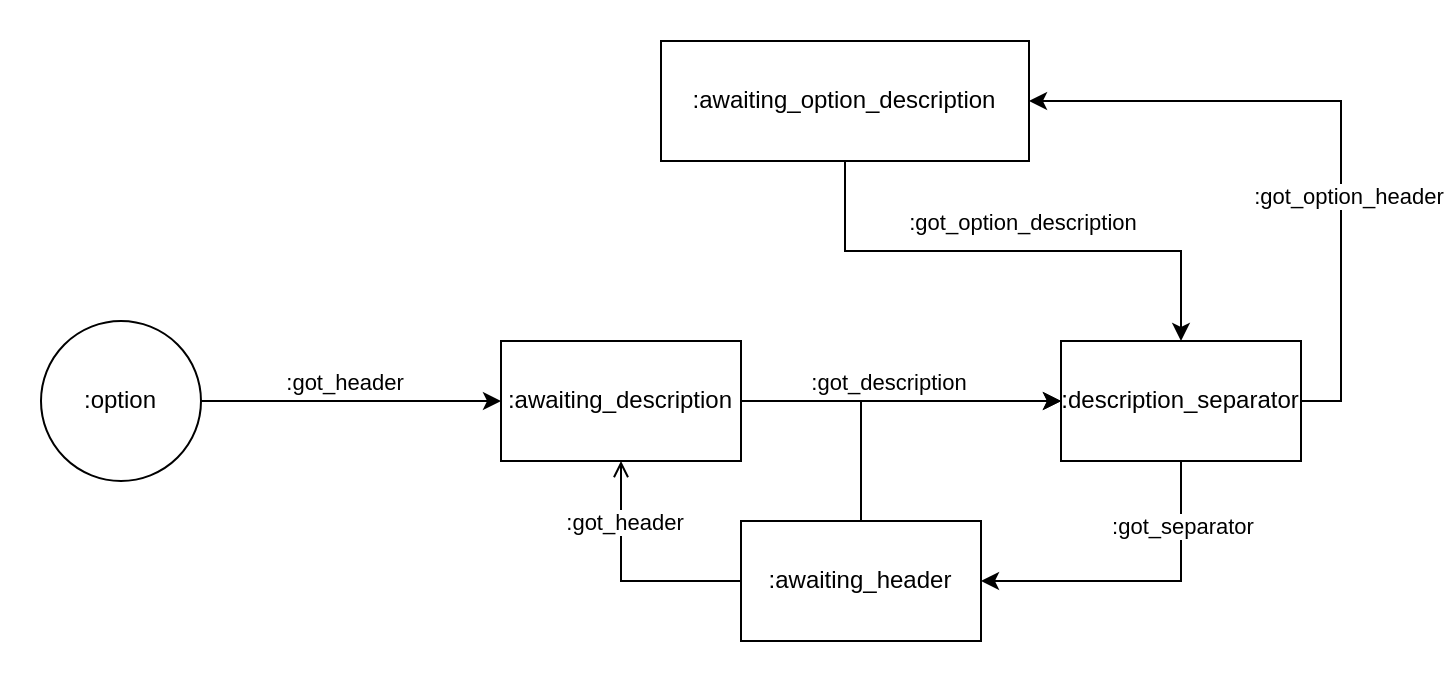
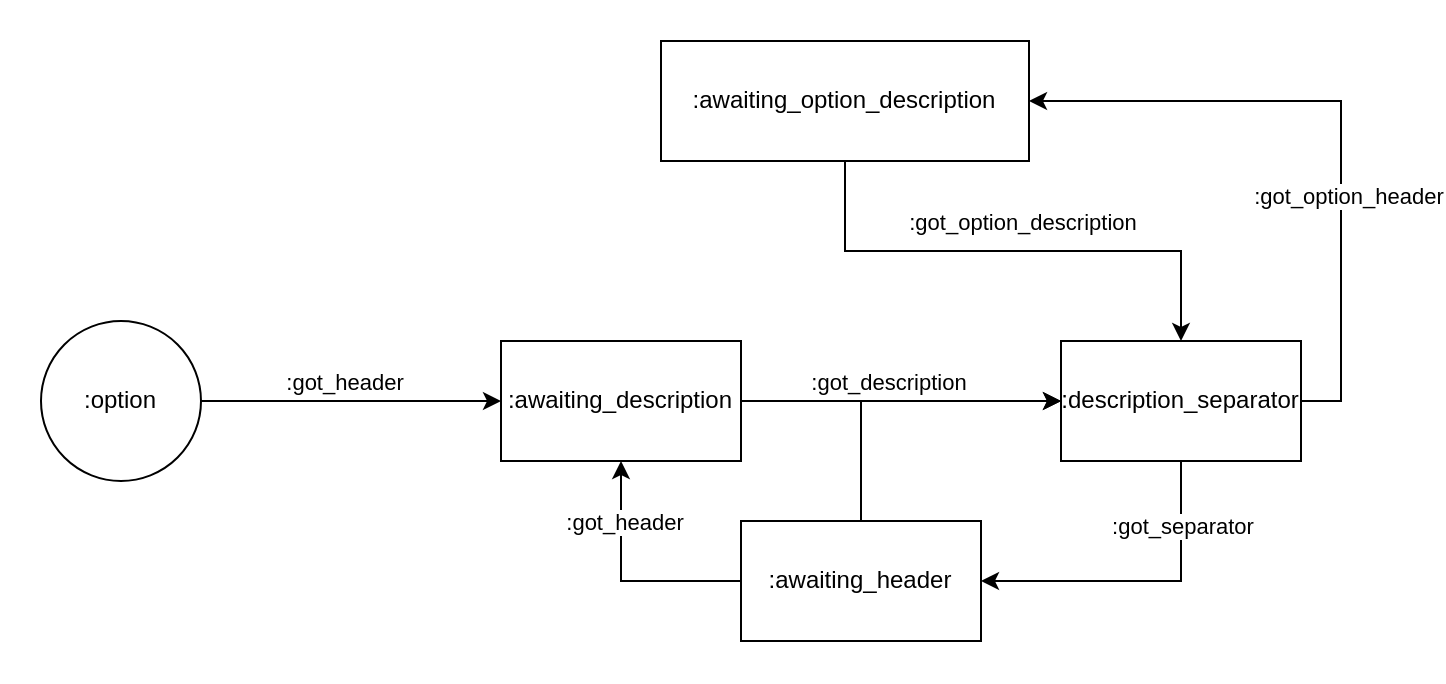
- <mxCell id="13" style="edgeStyle=orthogonalEdgeStyle;rounded=0;orthogonalLoop=1;jettySize=auto;html=1;exitX=0;exitY=0.5;exitDx=0;exitDy=0;endArrow=open;" edge="1" parent="1" source="16" target="7"><mxGeometry relative="1" as="geometry" /></mxCell>
+ <mxCell id="13" style="edgeStyle=orthogonalEdgeStyle;rounded=0;orthogonalLoop=1;jettySize=auto;html=1;exitX=0;exitY=0.5;exitDx=0;exitDy=0;" edge="1" parent="1" source="16" target="7"><mxGeometry relative="1" as="geometry" /></mxCell>
